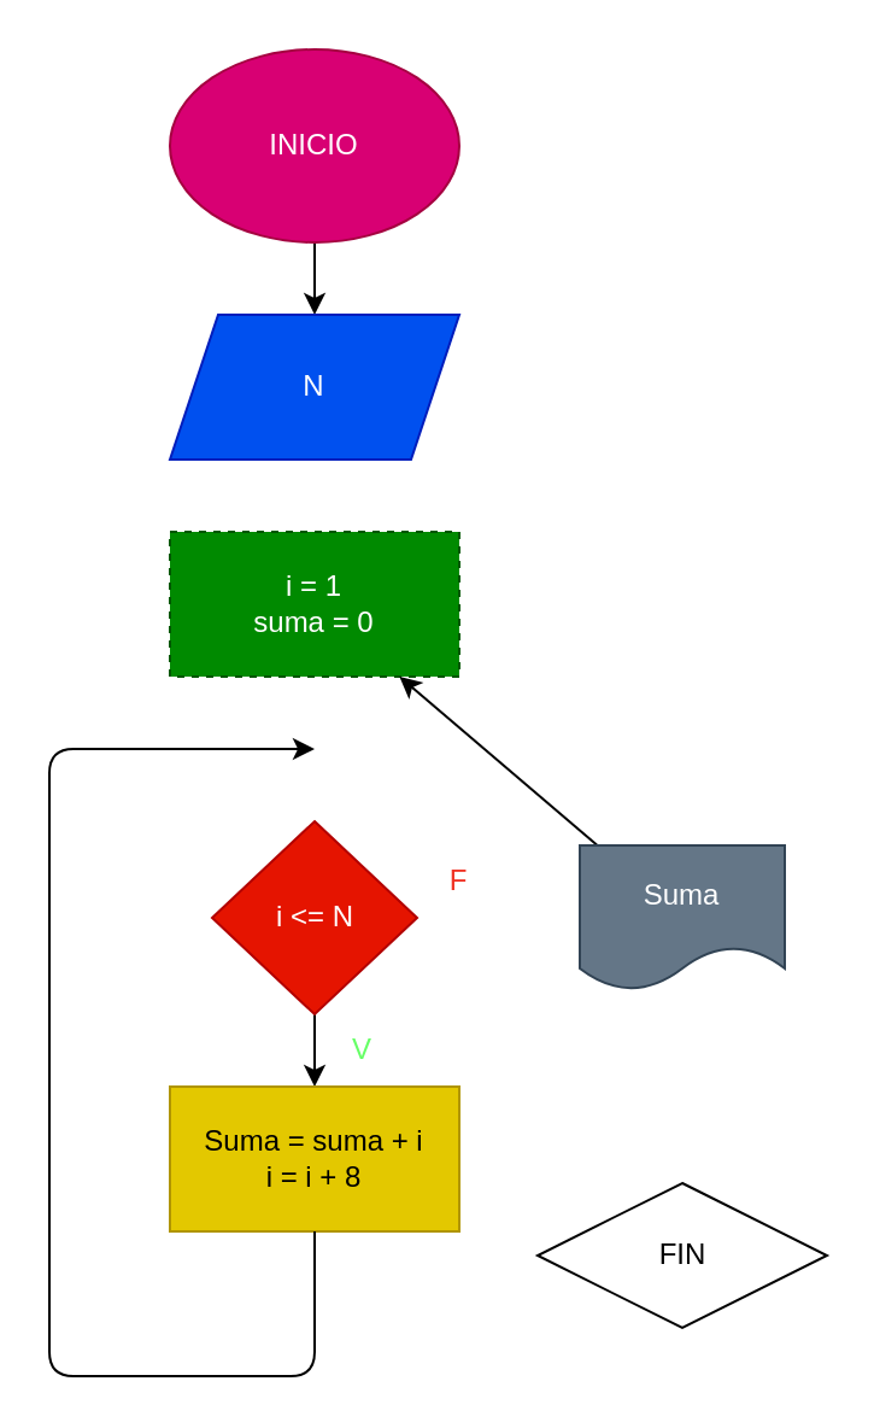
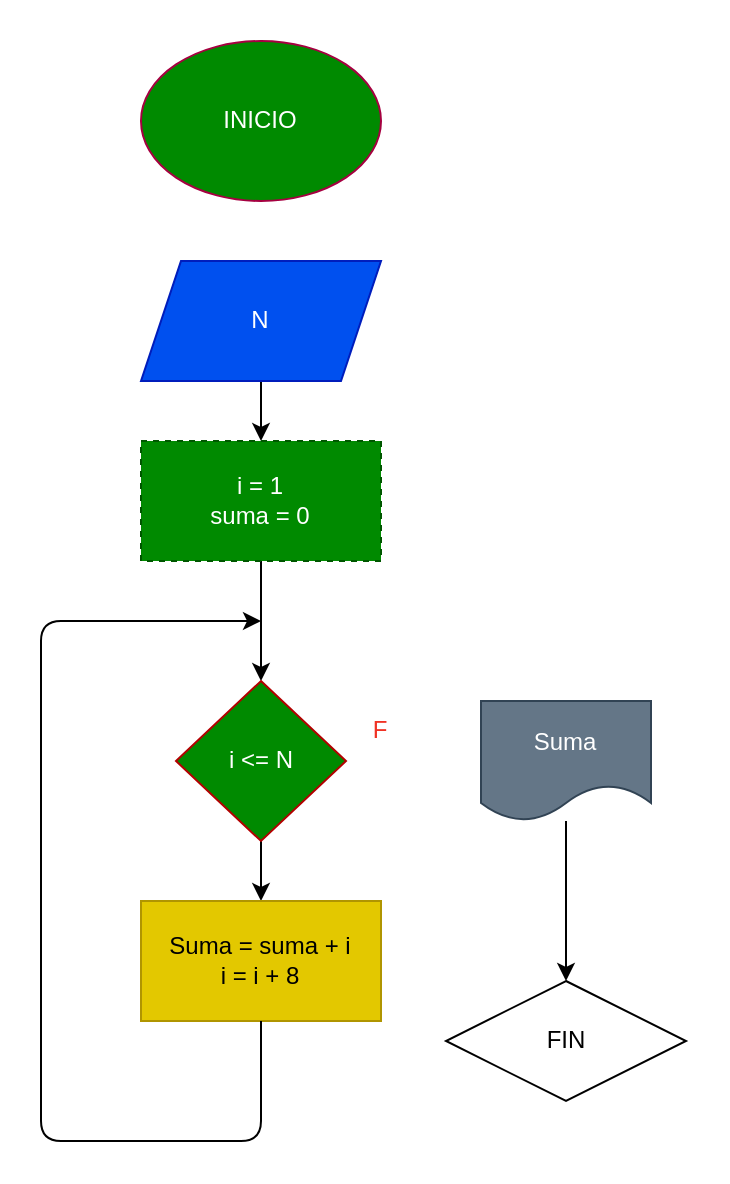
- <mxCell id="3" value="INICIO" style="ellipse;whiteSpace=wrap;html=1;fillColor=#d80073;fontColor=#ffffff;strokeColor=#A50040;" vertex="1" parent="1"><mxGeometry x="70" y="20" width="120" height="80" as="geometry" /></mxCell>
+ <mxCell id="3" value="INICIO" style="ellipse;whiteSpace=wrap;html=1;fillColor=#008a00;fontColor=#ffffff;strokeColor=#A50040;" vertex="1" parent="1"><mxGeometry x="70" y="20" width="120" height="80" as="geometry" /></mxCell>
- <mxCell id="2" value="" style="edgeStyle=none;html=1;" edge="1" parent="1" source="3" target="5"><mxGeometry relative="1" as="geometry" /></mxCell>
+ <mxCell id="4" value="" style="edgeStyle=none;html=1;" edge="1" parent="1" source="5" target="7"><mxGeometry relative="1" as="geometry" /></mxCell>
+ <mxCell id="6" value="" style="edgeStyle=none;html=1;" edge="1" parent="1" source="7" target="9"><mxGeometry relative="1" as="geometry" /></mxCell>
- <mxCell id="12" value="" style="edgeStyle=none;html=1;" edge="1" parent="1" source="13" target="7"><mxGeometry relative="1" as="geometry" /></mxCell>
+ <mxCell id="12" value="" style="edgeStyle=none;html=1;" edge="1" parent="1" source="13" target="14"><mxGeometry relative="1" as="geometry" /></mxCell>
- <mxCell id="9" value="i &amp;lt;= N" style="rhombus;whiteSpace=wrap;html=1;fillColor=#e51400;strokeColor=#B20000;fontColor=#ffffff;" vertex="1" parent="1"><mxGeometry x="87.5" y="340" width="85" height="80" as="geometry" /></mxCell>
+ <mxCell id="9" value="i &amp;lt;= N" style="rhombus;whiteSpace=wrap;html=1;fillColor=#008a00;strokeColor=#B20000;fontColor=#ffffff;" vertex="1" parent="1"><mxGeometry x="87.5" y="340" width="85" height="80" as="geometry" /></mxCell>
- <mxCell id="16" value="&lt;font color=&quot;#66ff66&quot;&gt;V&lt;/font&gt;" style="text;html=1;strokeColor=none;fillColor=none;align=center;verticalAlign=middle;whiteSpace=wrap;rounded=0;" vertex="1" parent="1"><mxGeometry x="120" y="420" width="60" height="30" as="geometry" /></mxCell>
